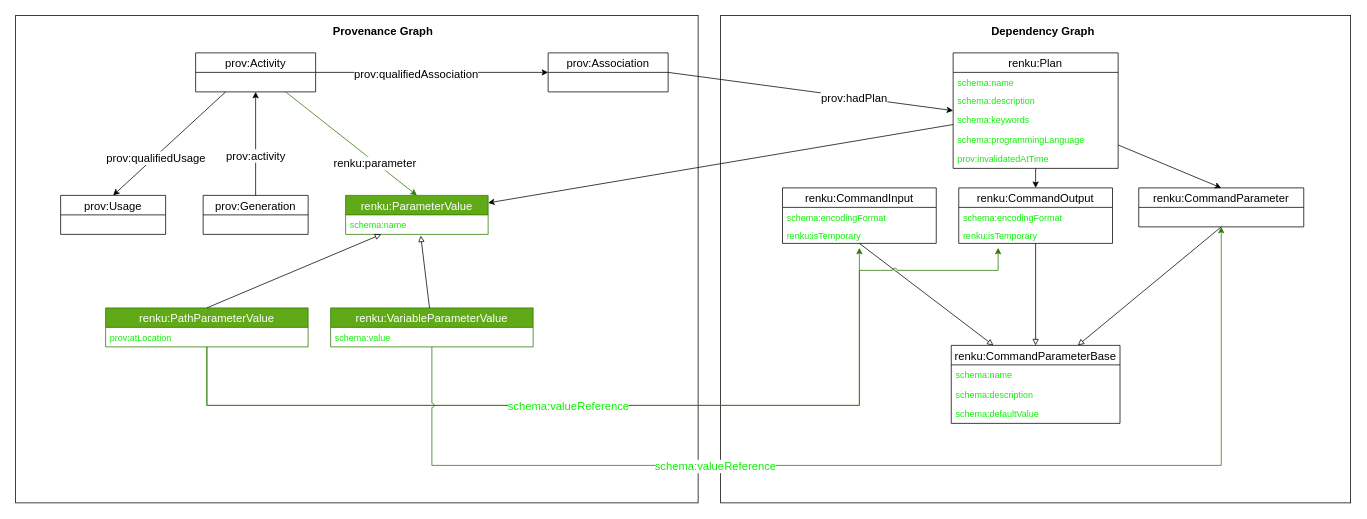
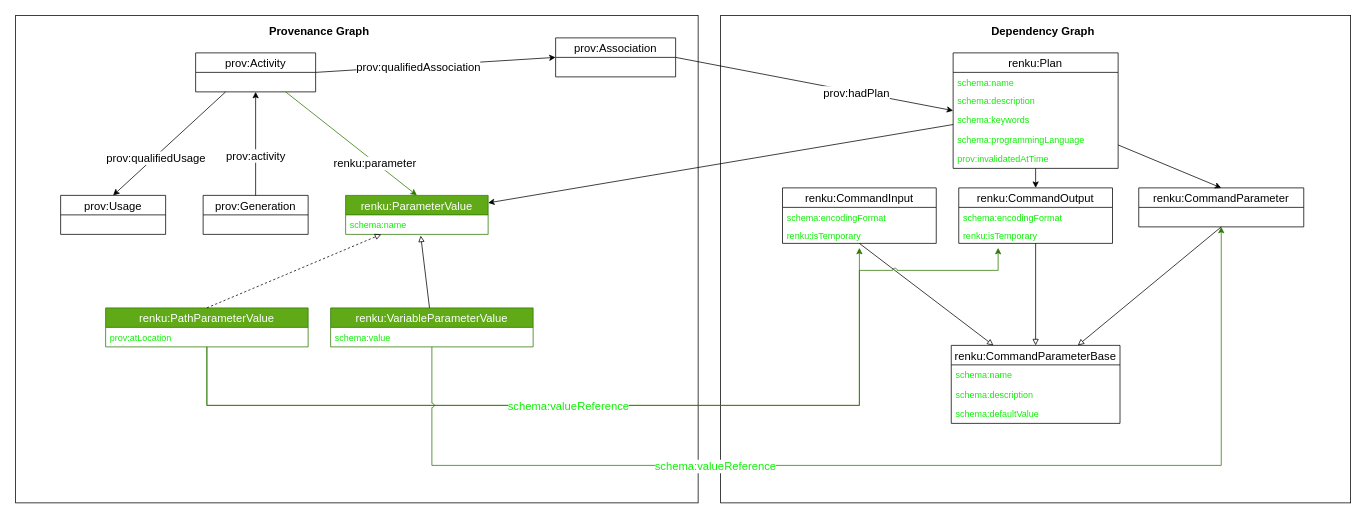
- <mxCell id="3" value="Provenance Graph" style="text;html=1;strokeColor=none;fillColor=none;align=center;verticalAlign=middle;whiteSpace=wrap;rounded=0;fontStyle=1;fontSize=15;" parent="1" vertex="1"><mxGeometry x="420" y="30" width="180" height="20" as="geometry" /></mxCell>
+ <mxCell id="3" value="Provenance Graph" style="text;html=1;strokeColor=none;fillColor=none;align=center;verticalAlign=middle;whiteSpace=wrap;rounded=0;fontStyle=1;fontSize=15;" parent="1" vertex="1"><mxGeometry x="335" y="30" width="180" height="20" as="geometry" /></mxCell>
- <mxCell id="32" value="prov:Association" style="swimlane;fontStyle=0;childLayout=stackLayout;horizontal=1;startSize=26;fillColor=none;horizontalStack=0;resizeParent=1;resizeParentMax=0;resizeLast=0;collapsible=1;marginBottom=0;fontSize=15;" parent="1" vertex="1"><mxGeometry x="730" y="70" width="160" height="52" as="geometry" /></mxCell>
+ <mxCell id="32" value="prov:Association" style="swimlane;fontStyle=0;childLayout=stackLayout;horizontal=1;startSize=26;fillColor=none;horizontalStack=0;resizeParent=1;resizeParentMax=0;resizeLast=0;collapsible=1;marginBottom=0;fontSize=15;" parent="1" vertex="1"><mxGeometry x="740" y="50" width="160" height="52" as="geometry" /></mxCell>
- <mxCell id="30" value="" style="endArrow=block;html=1;fontSize=15;exitX=0.5;exitY=0;exitDx=0;exitDy=0;entryX=0.25;entryY=1;entryDx=0;entryDy=0;endFill=0;" parent="1" source="14" target="7" edge="1"><mxGeometry width="50" height="50" relative="1" as="geometry"><mxPoint x="630" y="-130" as="sourcePoint" /><mxPoint x="470" y="0" as="targetPoint" /></mxGeometry></mxCell>
+ <mxCell id="30" value="" style="endArrow=block;html=1;fontSize=15;exitX=0.5;exitY=0;exitDx=0;exitDy=0;entryX=0.25;entryY=1;entryDx=0;entryDy=0;endFill=0;dashed=1;" parent="1" source="14" target="7" edge="1"><mxGeometry width="50" height="50" relative="1" as="geometry"><mxPoint x="630" y="-130" as="sourcePoint" /><mxPoint x="470" y="0" as="targetPoint" /></mxGeometry></mxCell>
